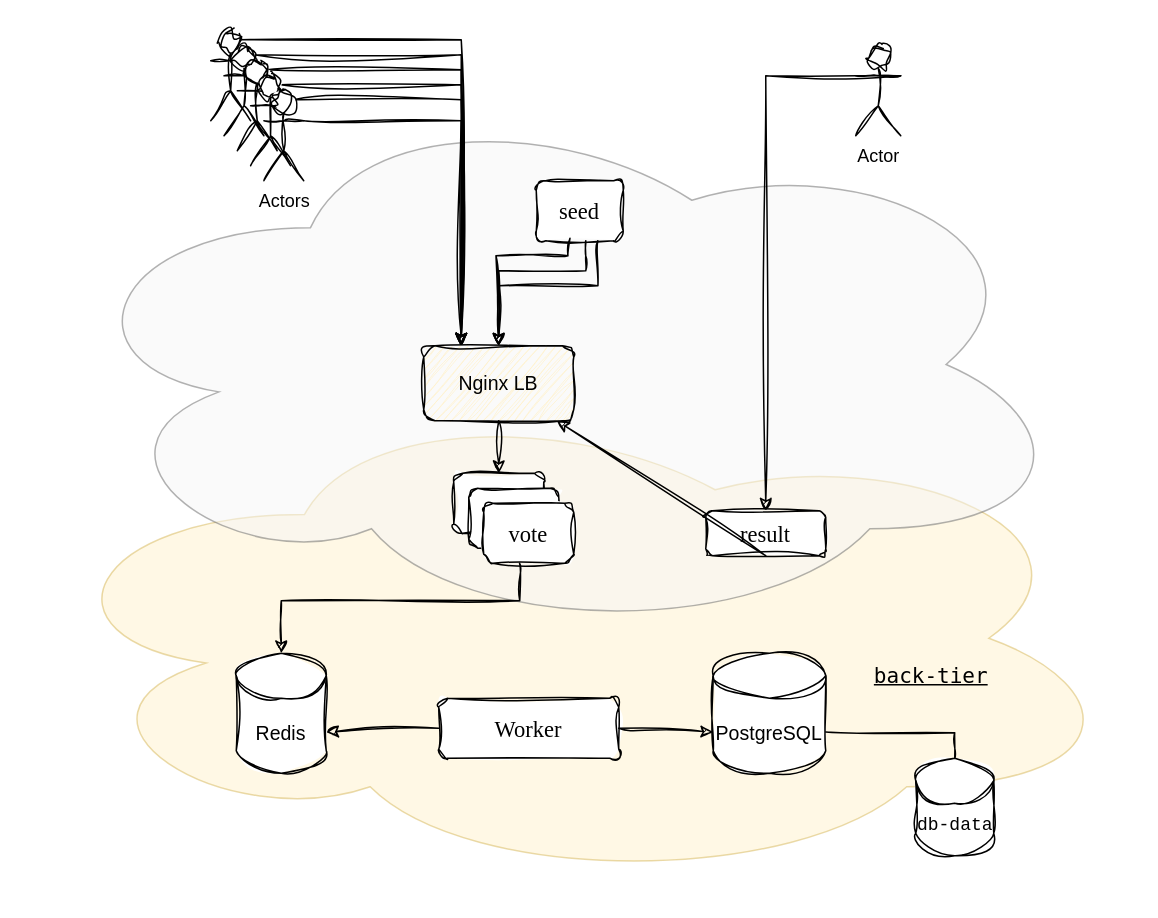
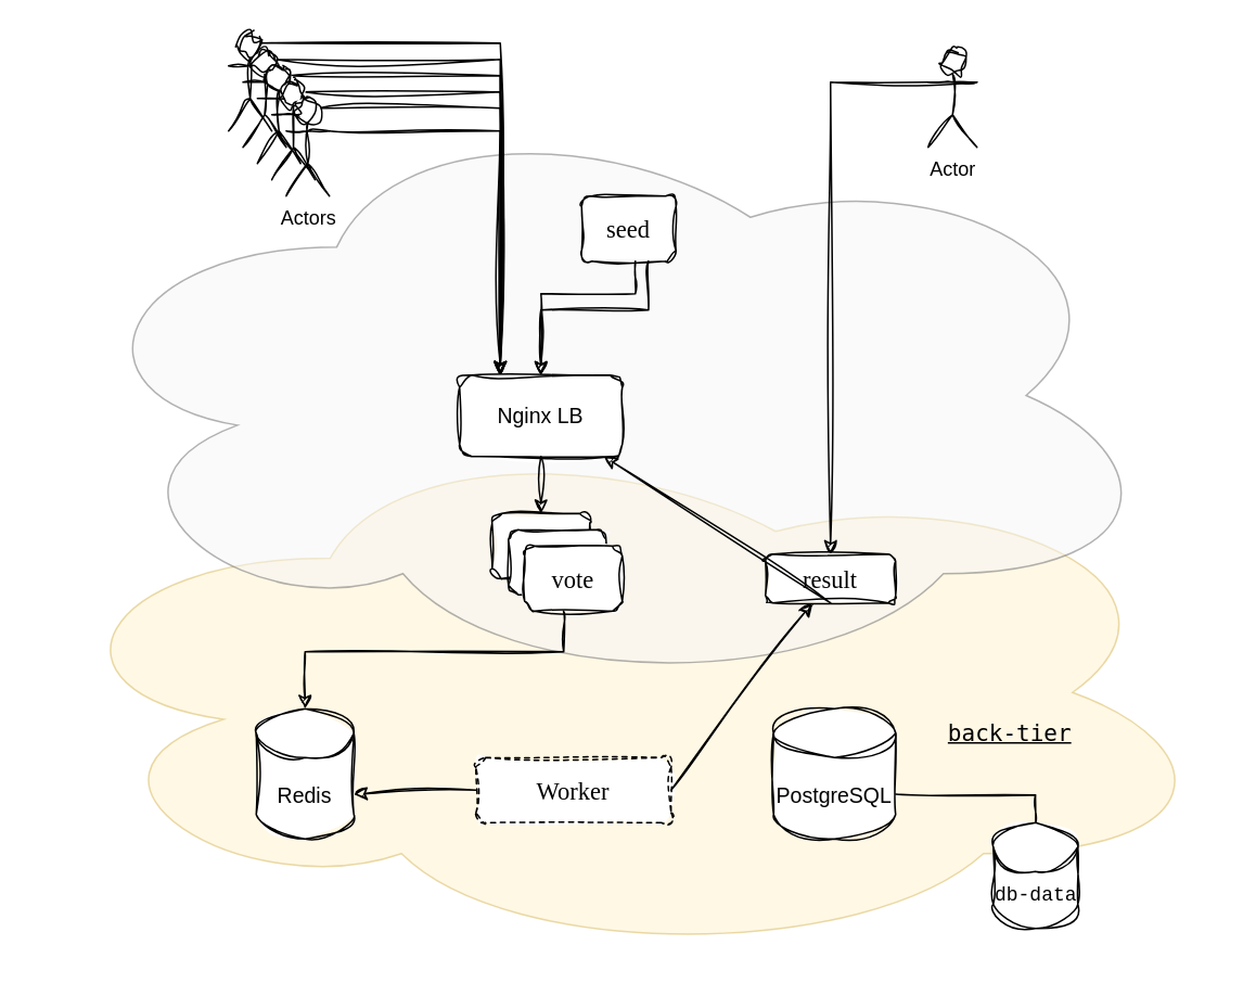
- <mxCell id="7" value="" style="endArrow=classic;html=1;rounded=0;exitX=0.388;exitY=0.958;exitDx=0;exitDy=0;entryX=0.5;entryY=0;entryDx=0;entryDy=0;sketch=1;curveFitting=1;jiggle=2;exitPerimeter=0;" parent="3" source="5" target="6" edge="1"><mxGeometry width="50" height="50" relative="1" as="geometry"><mxPoint x="211.14" y="170" as="sourcePoint" /><mxPoint x="261.14" y="120" as="targetPoint" /><Array as="points"><mxPoint x="221.14" y="50" /><mxPoint x="173.14" y="50" /></Array></mxGeometry></mxCell>
- <mxCell id="6" value="Nginx LB" style="rounded=1;whiteSpace=wrap;html=1;glass=0;strokeWidth=1;shadow=0;sketch=1;curveFitting=1;jiggle=2;fontSize=13;fillColor=#fff2cc;" parent="3" vertex="1"><mxGeometry x="125" y="110" width="100" height="50" as="geometry" /></mxCell>
+ <mxCell id="6" value="Nginx LB" style="rounded=1;whiteSpace=wrap;html=1;glass=0;strokeWidth=1;shadow=0;sketch=1;curveFitting=1;jiggle=2;fontSize=13;" parent="3" vertex="1"><mxGeometry x="125" y="110" width="100" height="50" as="geometry" /></mxCell>
- <mxCell id="11" value="Worker" style="rounded=1;whiteSpace=wrap;html=1;glass=0;strokeWidth=1;shadow=0;sketch=1;curveFitting=1;jiggle=2;fontFamily=Architects Daughter;fontSource=https%3A%2F%2Ffonts.googleapis.com%2Fcss%3Ffamily%3DArchitects%2BDaughter;fontSize=15;" parent="1" vertex="1"><mxGeometry x="292" y="465" width="120" height="40" as="geometry" /></mxCell>
+ <mxCell id="11" value="Worker" style="rounded=1;whiteSpace=wrap;html=1;glass=0;strokeWidth=1;shadow=0;sketch=1;curveFitting=1;jiggle=2;fontFamily=Architects Daughter;fontSource=https%3A%2F%2Ffonts.googleapis.com%2Fcss%3Ffamily%3DArchitects%2BDaughter;fontSize=15;dashed=1;" parent="1" vertex="1"><mxGeometry x="292" y="465" width="120" height="40" as="geometry" /></mxCell>
- <mxCell id="15" value="" style="endArrow=classic;html=1;rounded=0;entryX=0;entryY=0;entryDx=0;entryDy=52.5;entryPerimeter=0;exitX=1;exitY=0.5;exitDx=0;exitDy=0;sketch=1;curveFitting=1;jiggle=2;" parent="1" source="11" target="12" edge="1"><mxGeometry width="50" height="50" relative="1" as="geometry"><mxPoint x="232" y="345" as="sourcePoint" /><mxPoint x="282" y="295" as="targetPoint" /></mxGeometry></mxCell>
+ <mxCell id="15" value="" style="endArrow=classic;html=1;rounded=0;exitX=1;exitY=0.5;exitDx=0;exitDy=0;sketch=1;curveFitting=1;jiggle=2;" parent="1" source="11" target="10" edge="1"><mxGeometry width="50" height="50" relative="1" as="geometry"><mxPoint x="232" y="345" as="sourcePoint" /><mxPoint x="282" y="295" as="targetPoint" /></mxGeometry></mxCell>
